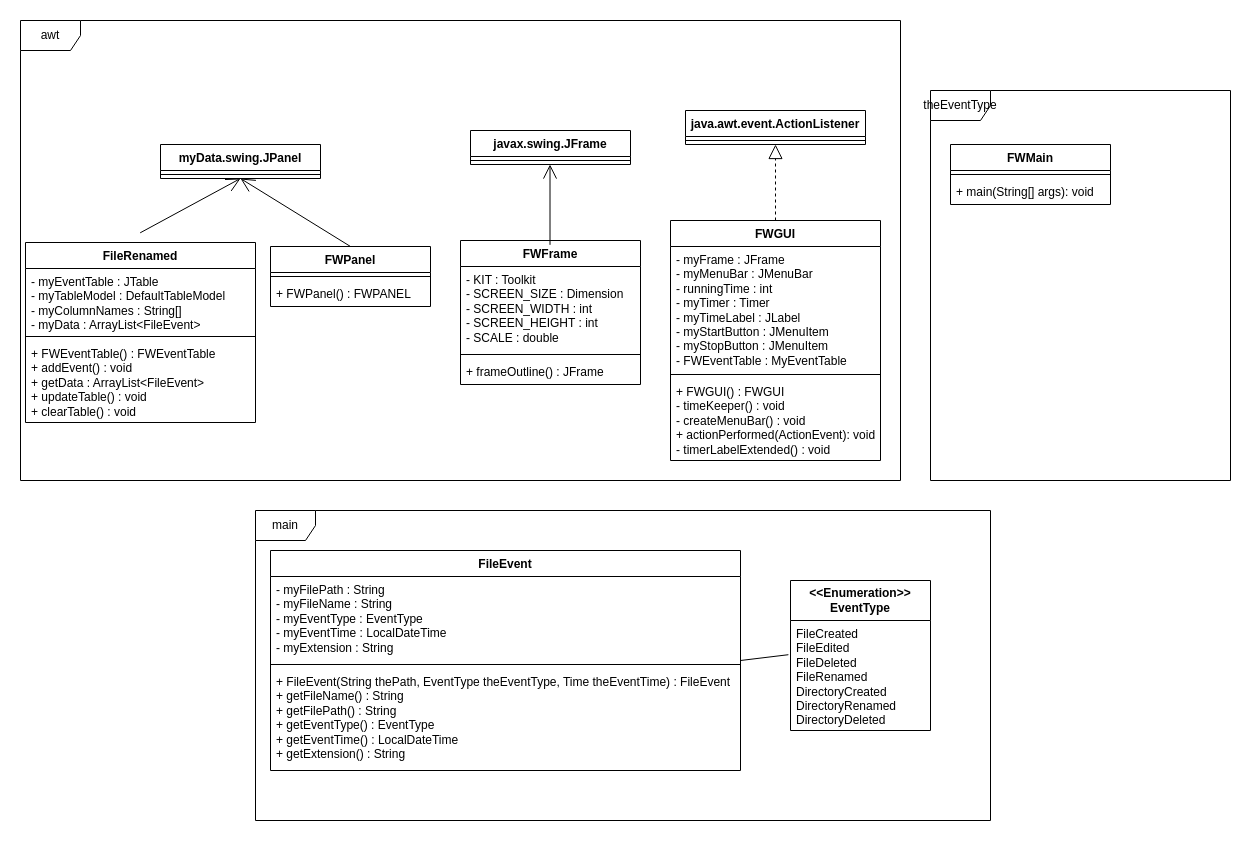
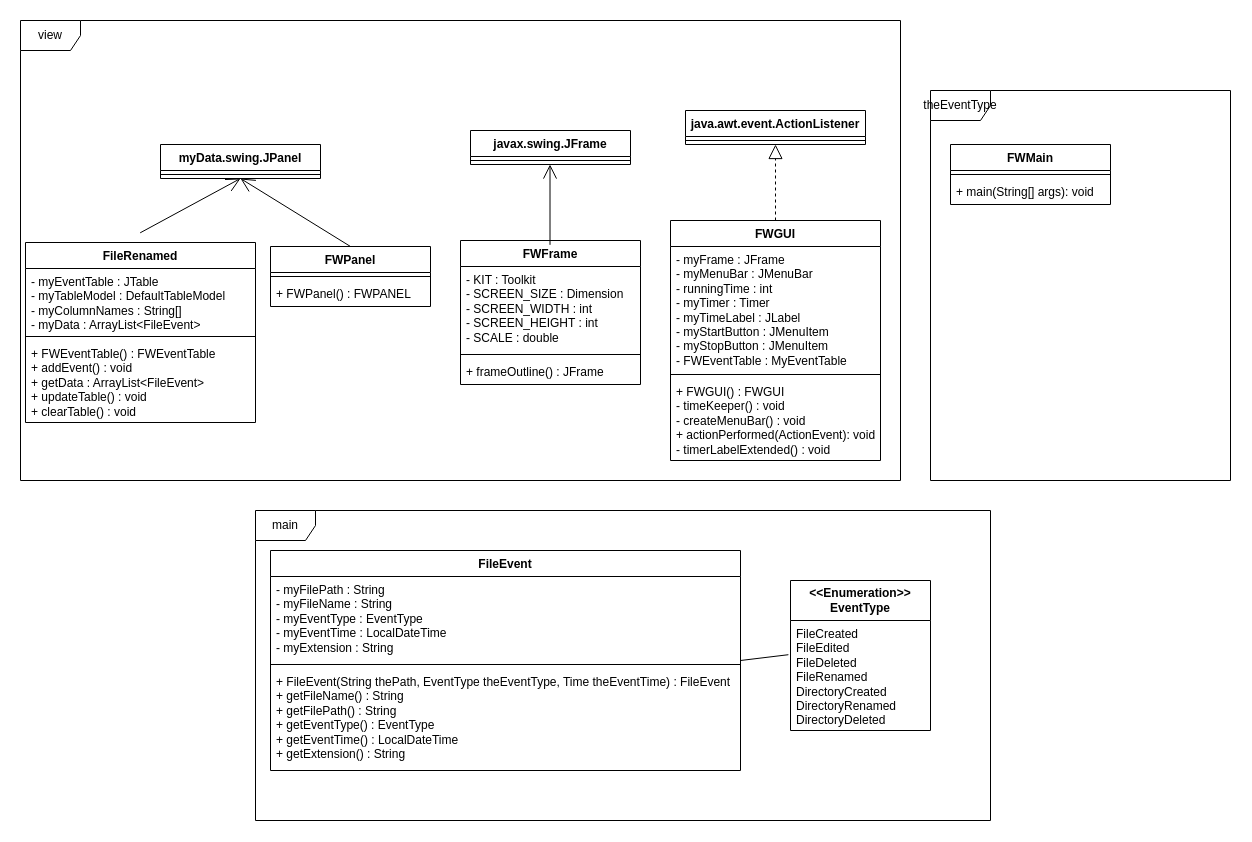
- <mxCell id="30" value="awt" style="shape=umlFrame;whiteSpace=wrap;html=1;pointerEvents=0;" vertex="1" parent="1"><mxGeometry x="20" y="20" width="880" height="460" as="geometry" /></mxCell>
+ <mxCell id="30" value="view" style="shape=umlFrame;whiteSpace=wrap;html=1;pointerEvents=0;" vertex="1" parent="1"><mxGeometry x="20" y="20" width="880" height="460" as="geometry" /></mxCell>
